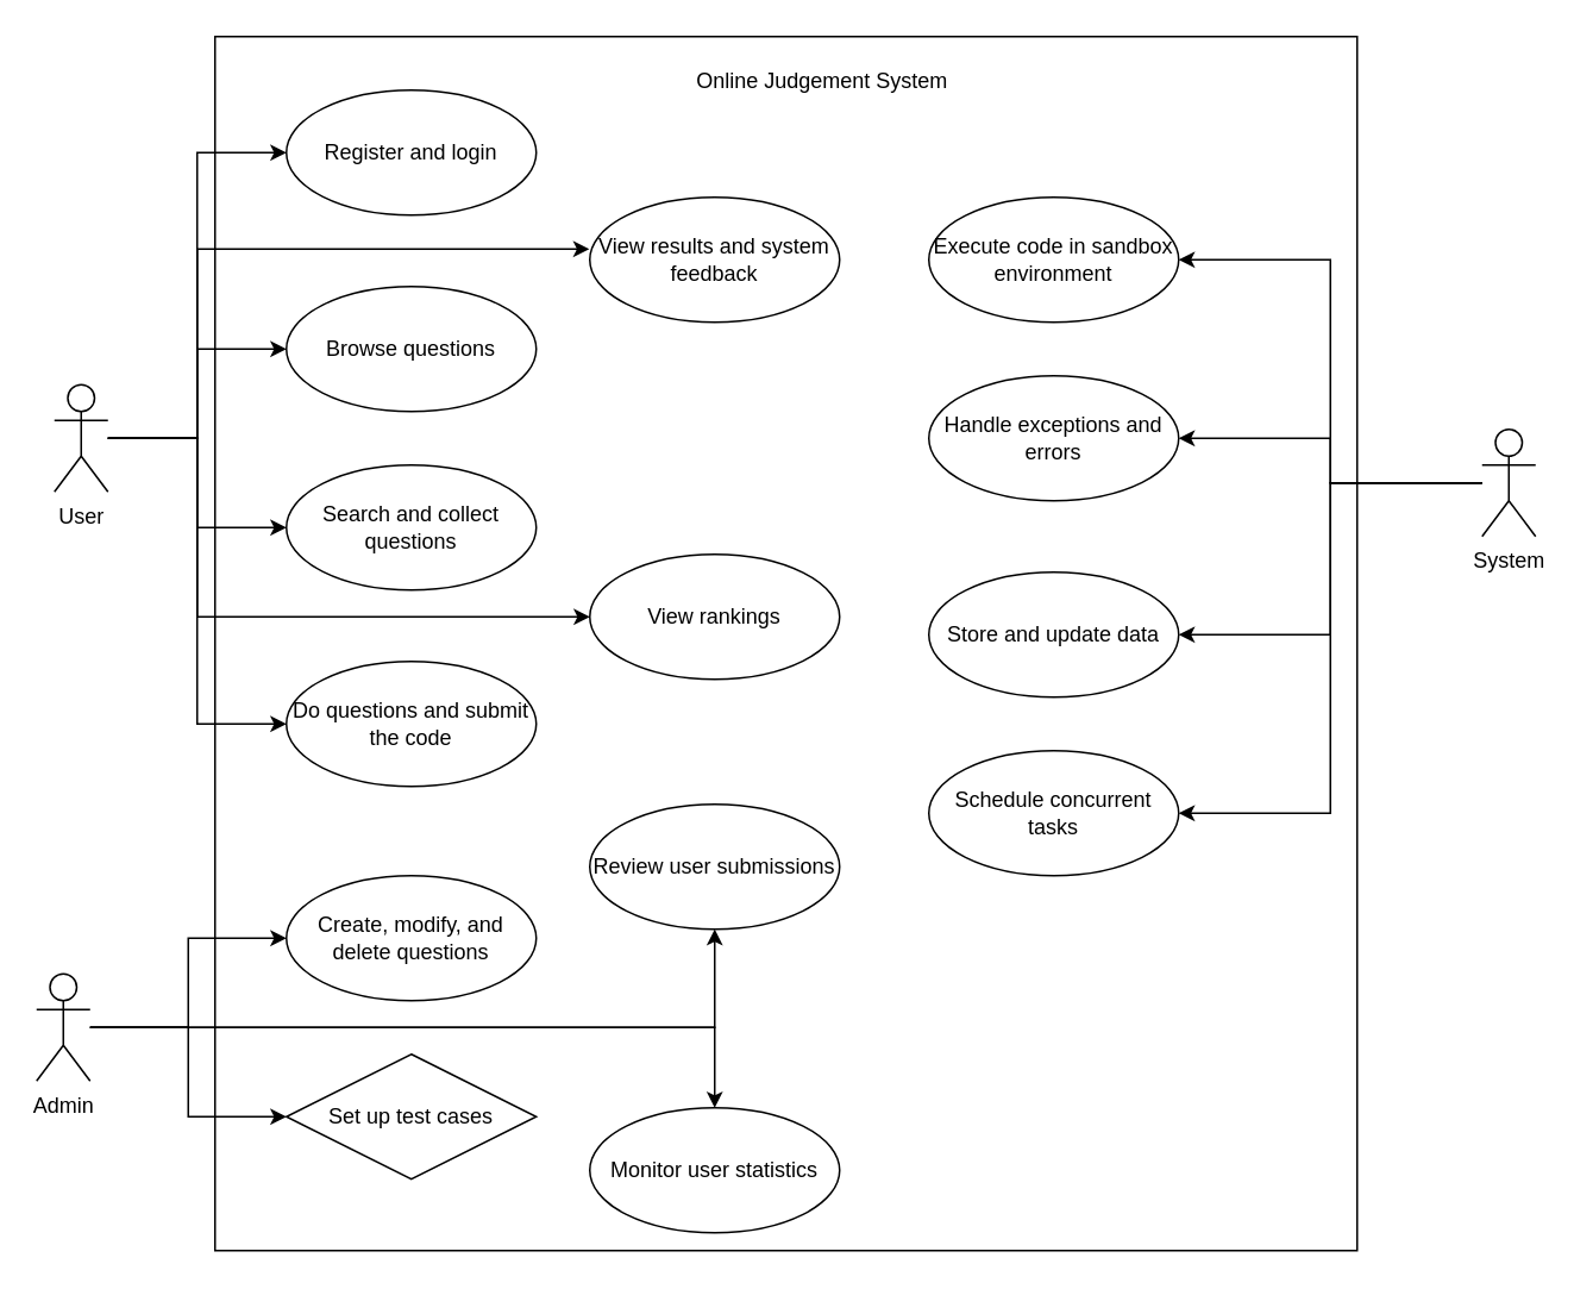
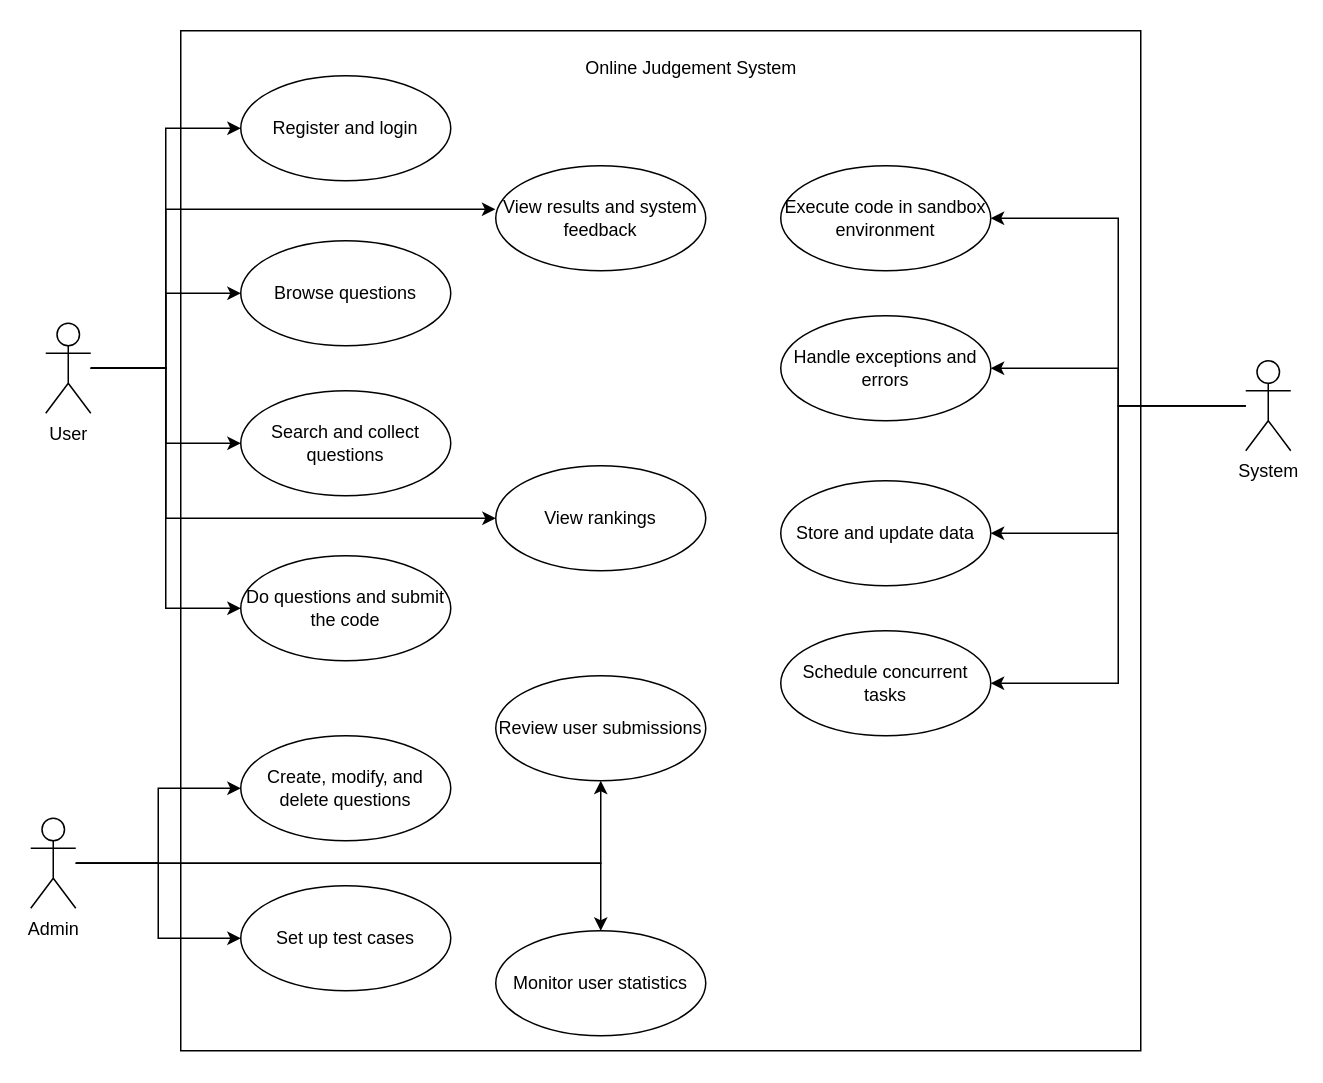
- <mxCell id="27" value="Set up test cases" style="rhombus;whiteSpace=wrap;html=1;" vertex="1" parent="1"><mxGeometry x="160" y="590" width="140" height="70" as="geometry" /></mxCell>
+ <mxCell id="27" value="Set up test cases" style="ellipse;whiteSpace=wrap;html=1;" vertex="1" parent="1"><mxGeometry x="160" y="590" width="140" height="70" as="geometry" /></mxCell>
